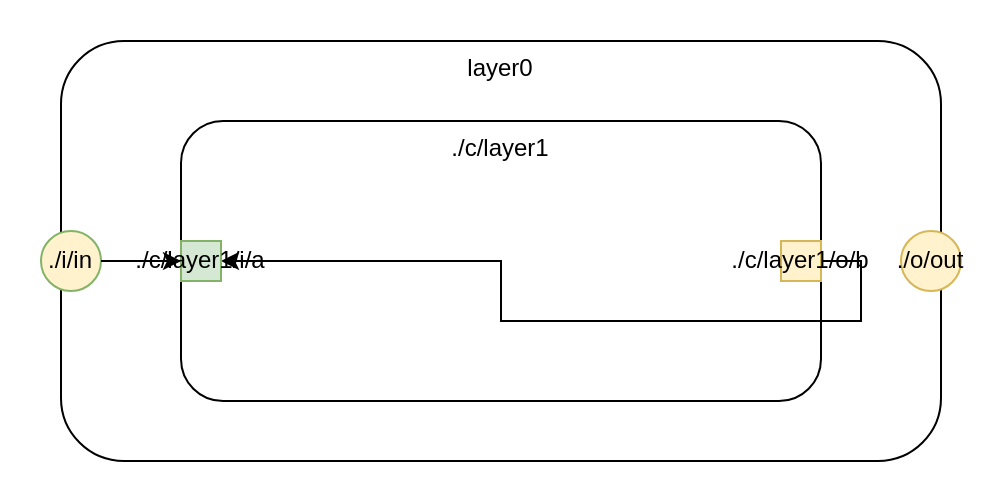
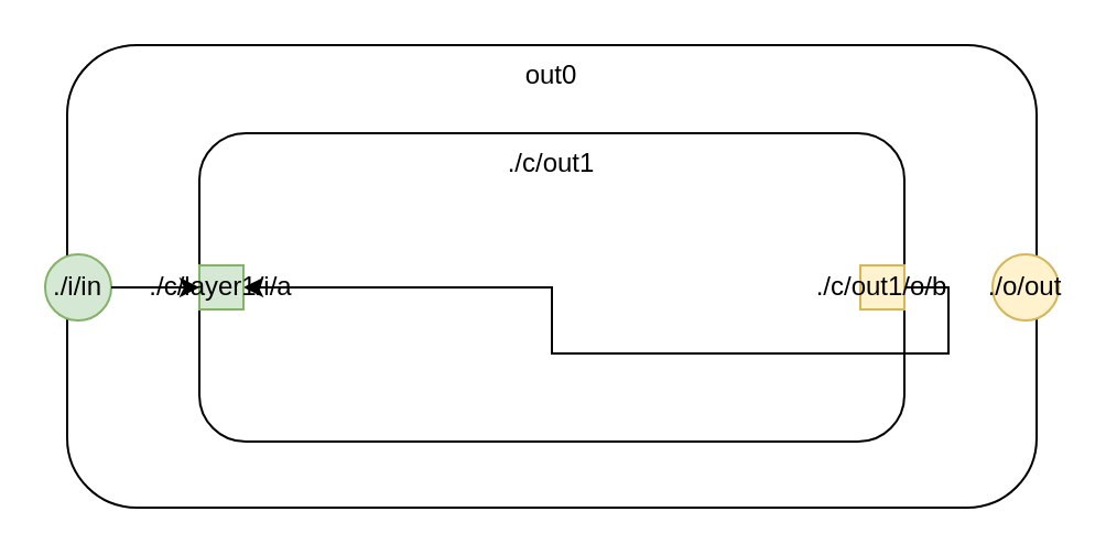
- <mxCell id="2" value="layer0" style="rounded=1;whiteSpace=wrap;html=1;verticalAlign=top;" vertex="1" parent="1"><mxGeometry x="30" y="20" width="440" height="210" as="geometry" /></mxCell>
+ <mxCell id="2" value="out0" style="rounded=1;whiteSpace=wrap;html=1;verticalAlign=top;" vertex="1" parent="1"><mxGeometry x="30" y="20" width="440" height="210" as="geometry" /></mxCell>
- <mxCell id="3" value="./c/layer1" style="rounded=1;whiteSpace=wrap;html=1;verticalAlign=top;" vertex="1" parent="1"><mxGeometry x="90" y="60" width="320" height="140" as="geometry" /></mxCell>
+ <mxCell id="3" value="./c/out1" style="rounded=1;whiteSpace=wrap;html=1;verticalAlign=top;" vertex="1" parent="1"><mxGeometry x="90" y="60" width="320" height="140" as="geometry" /></mxCell>
- <mxCell id="5" value="./i/in" style="ellipse;whiteSpace=wrap;html=1;aspect=fixed;fillColor=#fff2cc;align=center;strokeColor=#82b366;" vertex="1" parent="1"><mxGeometry x="20" y="115" width="30" height="30" as="geometry" /></mxCell>
+ <mxCell id="5" value="./i/in" style="ellipse;whiteSpace=wrap;html=1;aspect=fixed;fillColor=#d5e8d4;align=center;strokeColor=#82b366;" vertex="1" parent="1"><mxGeometry x="20" y="115" width="30" height="30" as="geometry" /></mxCell>
- <mxCell id="9" value="./c/layer1/o/b" style="rounded=0;whiteSpace=wrap;html=1;fillColor=#fff2cc;align=center;strokeColor=#d6b656;" vertex="1" parent="1"><mxGeometry x="390" y="120" width="20" height="20" as="geometry" /></mxCell>
+ <mxCell id="9" value="./c/out1/o/b" style="rounded=0;whiteSpace=wrap;html=1;fillColor=#fff2cc;align=center;strokeColor=#d6b656;" vertex="1" parent="1"><mxGeometry x="390" y="120" width="20" height="20" as="geometry" /></mxCell>
